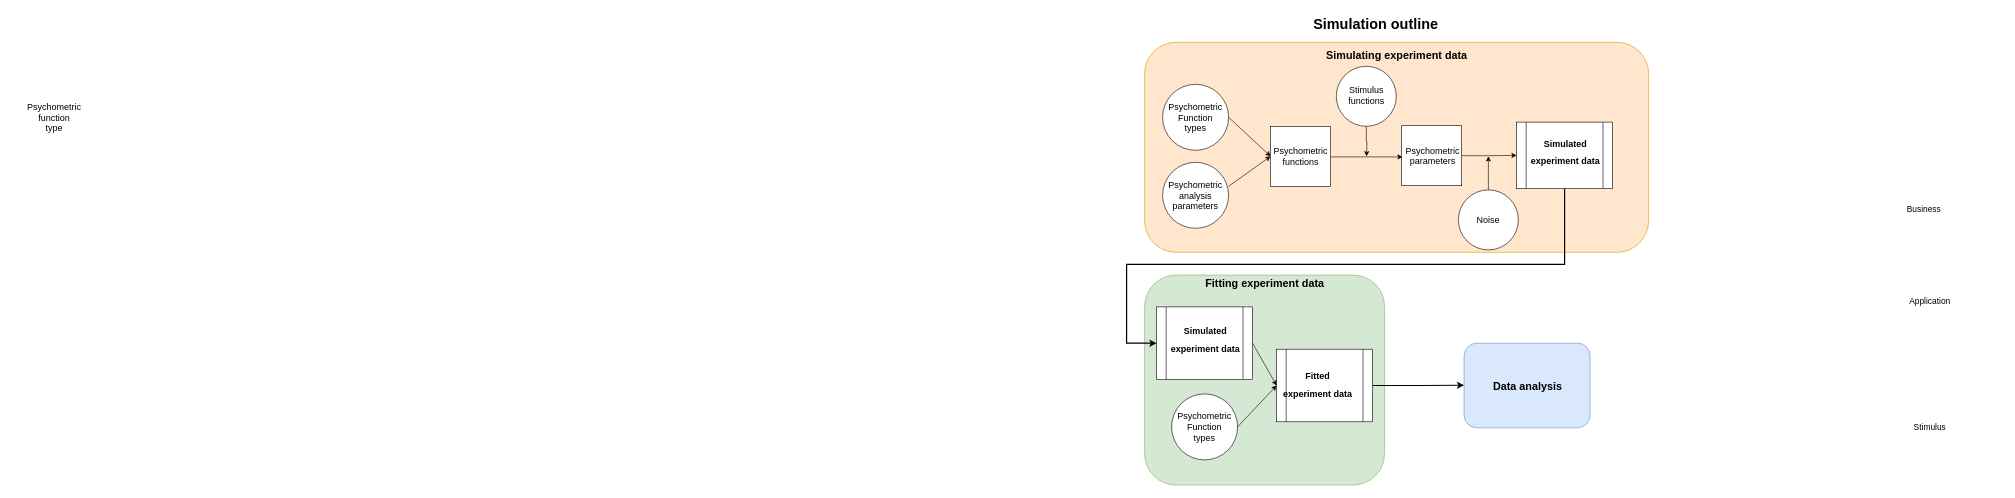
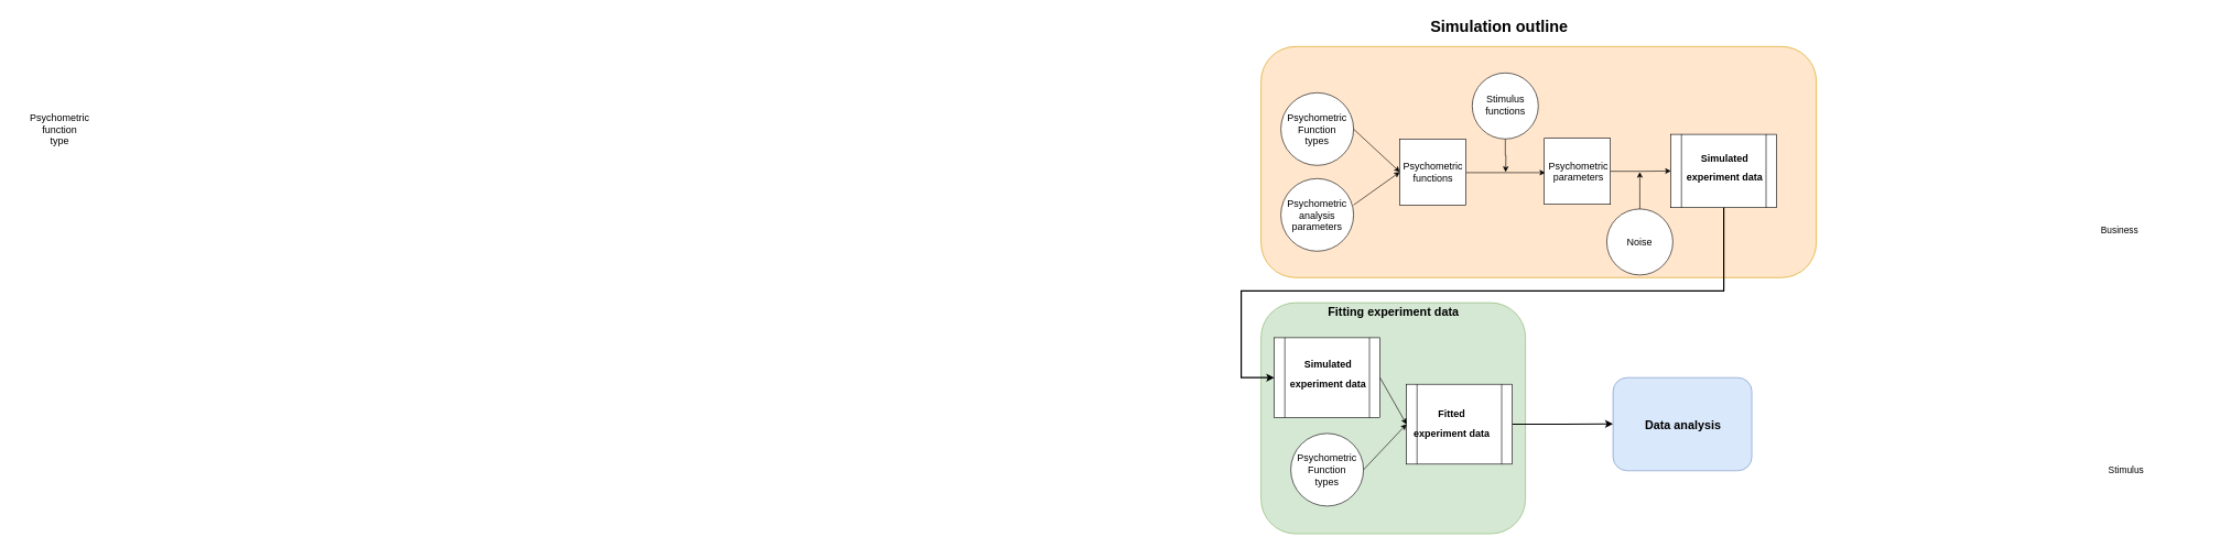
- <mxCell id="5" value="&lt;div&gt;Simulation outline&lt;br&gt;&lt;/div&gt;" style="text;strokeColor=none;fillColor=none;html=1;fontSize=24;fontStyle=1;verticalAlign=middle;align=center;" parent="1" vertex="1"><mxGeometry x="1997" y="20" width="590" height="40" as="geometry" /></mxCell>
+ <mxCell id="5" value="&lt;div&gt;Simulation outline&lt;br&gt;&lt;/div&gt;" style="text;strokeColor=none;fillColor=none;html=1;fontSize=24;fontStyle=1;verticalAlign=middle;align=center;" parent="1" vertex="1"><mxGeometry x="1972" y="20" width="590" height="40" as="geometry" /></mxCell>
- <mxCell id="23" value="&lt;font style=&quot;font-size: 18px&quot;&gt;Simulating experiment data&lt;/font&gt;" style="text;strokeColor=none;fillColor=none;html=1;fontSize=24;fontStyle=1;verticalAlign=middle;align=center;" vertex="1" parent="1"><mxGeometry x="1907" y="70" width="840" height="40" as="geometry" /></mxCell>
- <mxCell id="3" value="Application" style="text;html=1;strokeColor=none;fillColor=none;align=center;verticalAlign=middle;whiteSpace=wrap;fontSize=14;" parent="1" vertex="1"><mxGeometry x="3096" y="491" width="240" height="20" as="geometry" /></mxCell>
